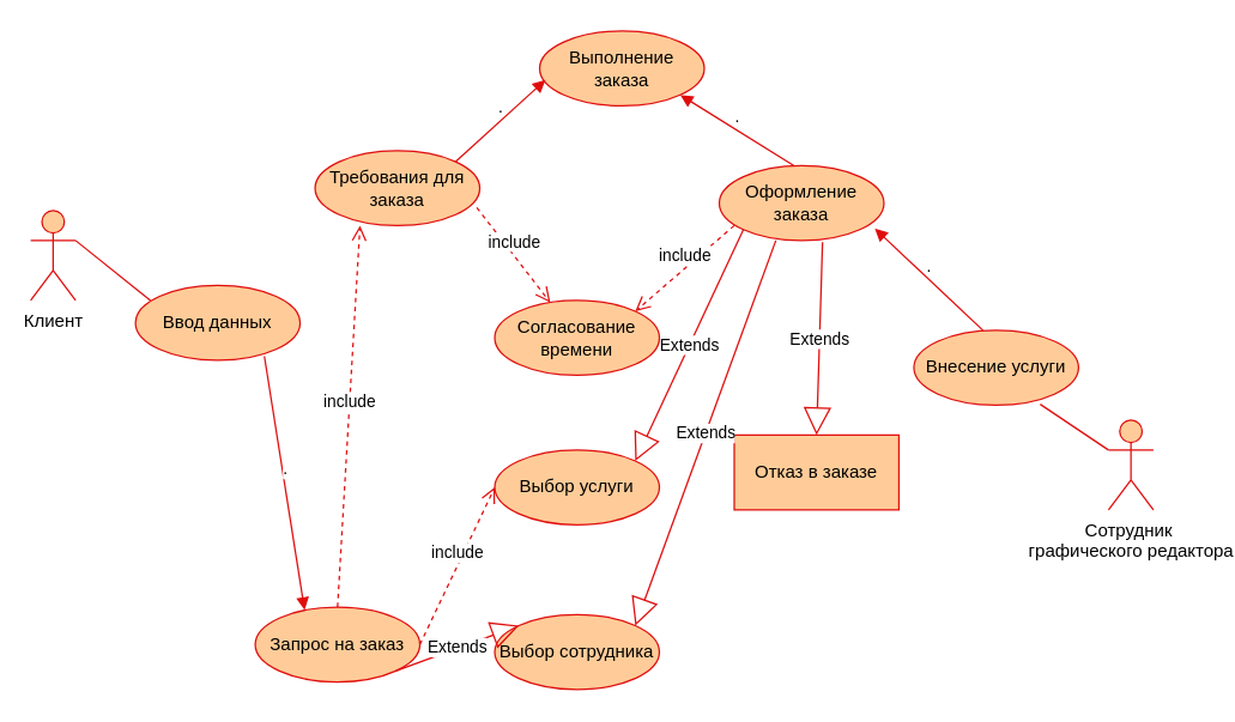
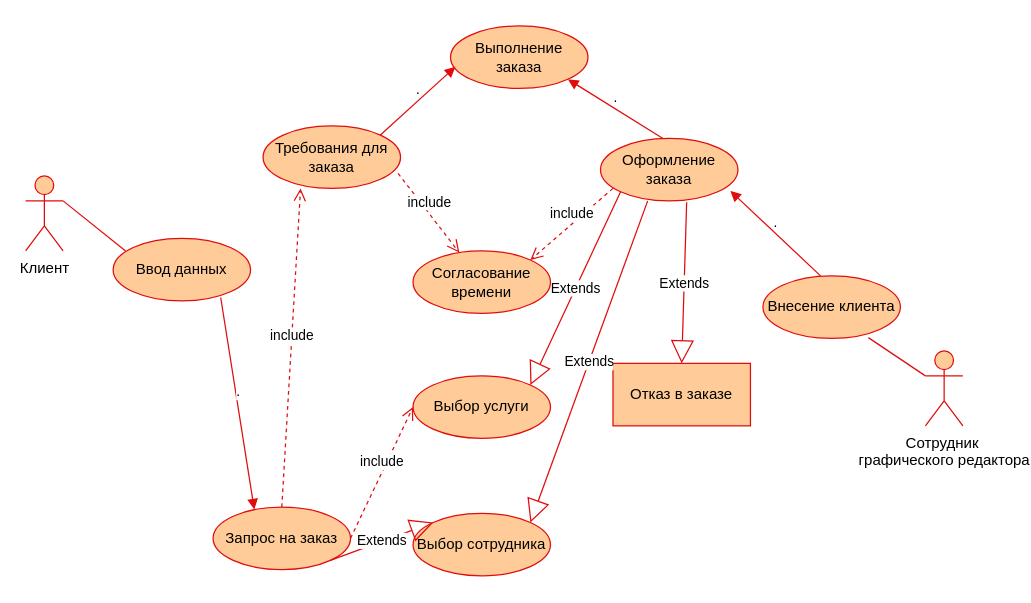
- <mxCell id="6" value="Внесение услуги" style="ellipse;whiteSpace=wrap;html=1;fillColor=#ffcc99;strokeColor=#E00D0D;" parent="1" vertex="1"><mxGeometry x="610" y="220" width="110" height="50" as="geometry" /></mxCell>
+ <mxCell id="6" value="Внесение клиента" style="ellipse;whiteSpace=wrap;html=1;fillColor=#ffcc99;strokeColor=#E00D0D;" parent="1" vertex="1"><mxGeometry x="610" y="220" width="110" height="50" as="geometry" /></mxCell>
